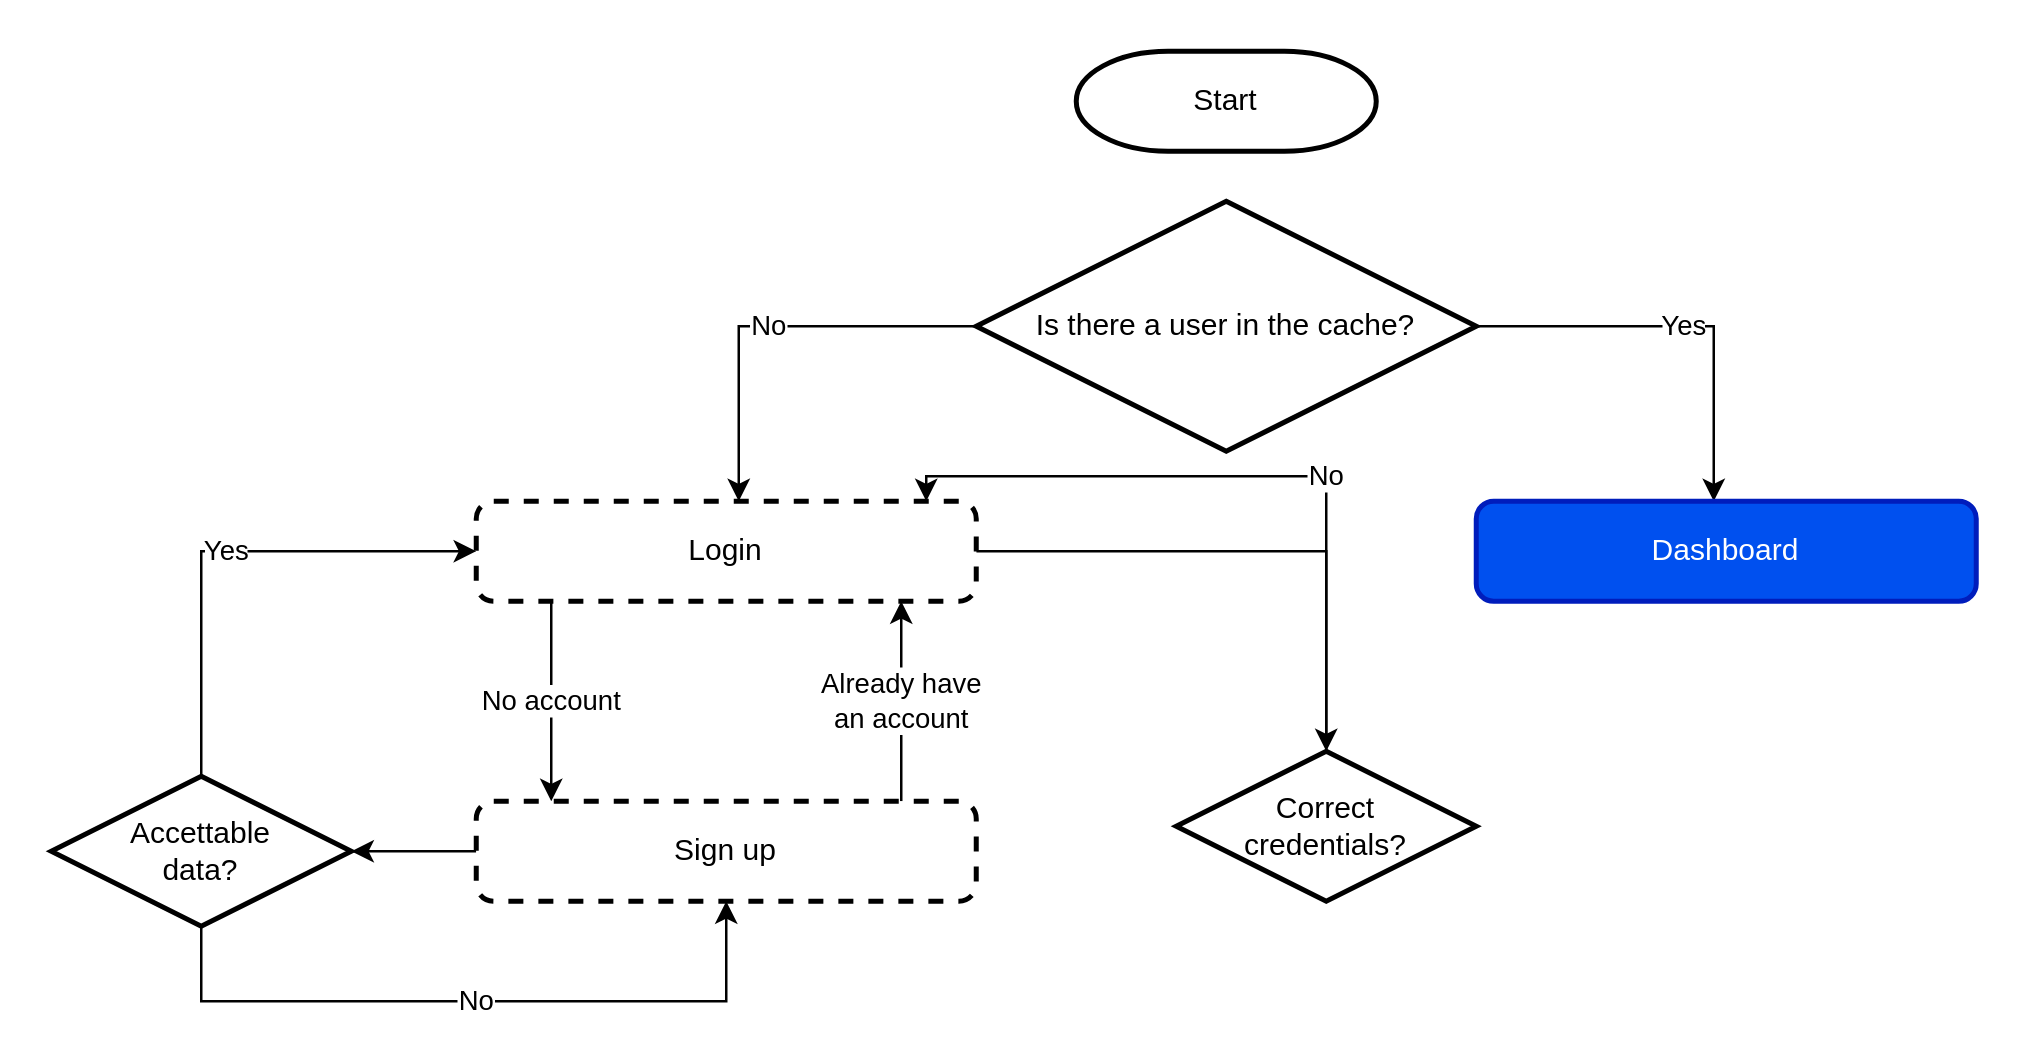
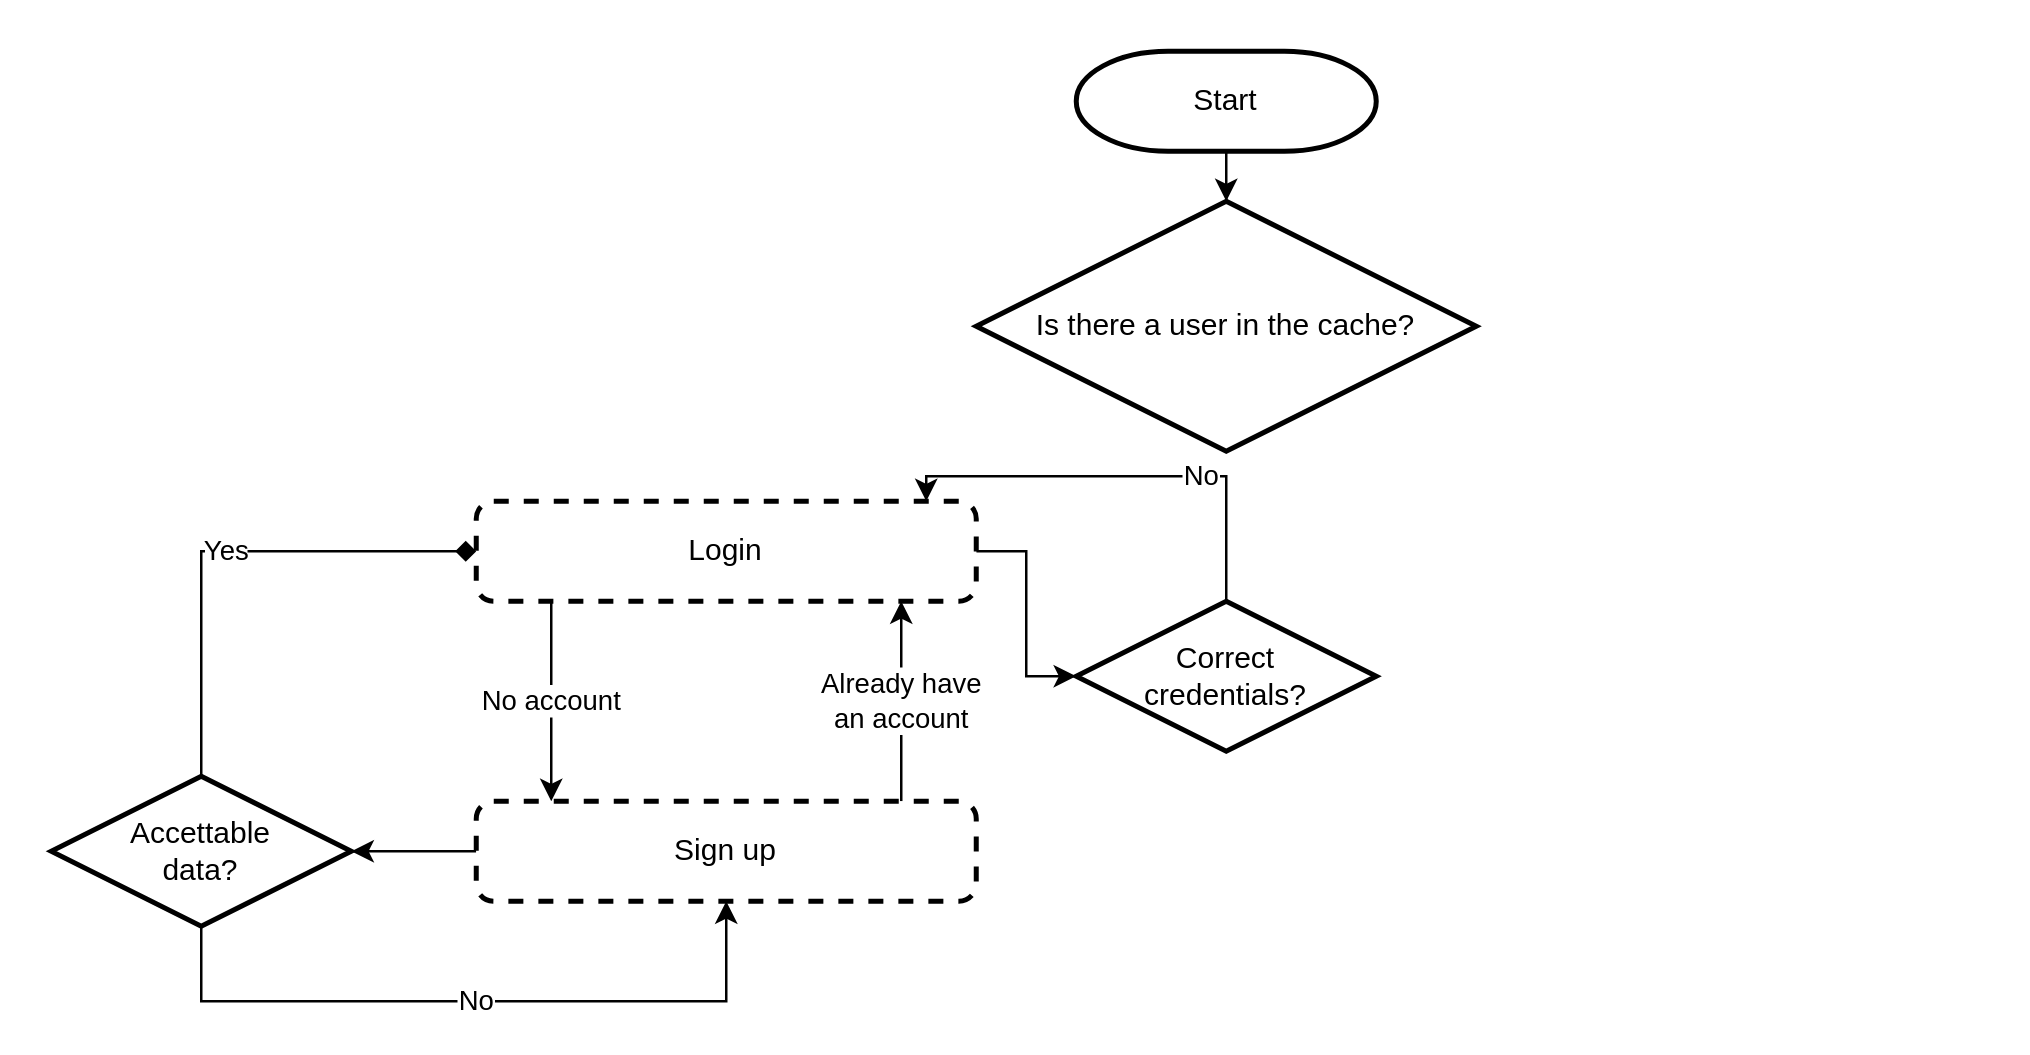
+ <mxCell id="2" value="" style="edgeStyle=orthogonalEdgeStyle;rounded=0;orthogonalLoop=1;jettySize=auto;html=1;" parent="1" source="3" target="9" edge="1"><mxGeometry relative="1" as="geometry" /></mxCell>
- <mxCell id="7" value="No" style="edgeStyle=orthogonalEdgeStyle;rounded=0;orthogonalLoop=1;jettySize=auto;html=1;" parent="1" source="9" target="6" edge="1"><mxGeometry relative="1" as="geometry"><Array as="points"><mxPoint x="295" y="130" /></Array></mxGeometry></mxCell>
- <mxCell id="8" value="Yes" style="edgeStyle=orthogonalEdgeStyle;rounded=0;orthogonalLoop=1;jettySize=auto;html=1;" parent="1" source="9" target="10" edge="1"><mxGeometry relative="1" as="geometry"><Array as="points"><mxPoint x="685" y="130" /></Array></mxGeometry></mxCell>
- <mxCell id="14" value="Yes" style="edgeStyle=orthogonalEdgeStyle;rounded=0;orthogonalLoop=1;jettySize=auto;html=1;exitX=0.5;exitY=0;exitDx=0;exitDy=0;exitPerimeter=0;entryX=0;entryY=0.5;entryDx=0;entryDy=0;" parent="1" source="16" target="6" edge="1"><mxGeometry relative="1" as="geometry" /></mxCell>
+ <mxCell id="14" value="Yes" style="edgeStyle=orthogonalEdgeStyle;rounded=0;orthogonalLoop=1;jettySize=auto;html=1;exitX=0.5;exitY=0;exitDx=0;exitDy=0;exitPerimeter=0;entryX=0;entryY=0.5;entryDx=0;entryDy=0;endArrow=diamond;" parent="1" source="16" target="6" edge="1"><mxGeometry relative="1" as="geometry" /></mxCell>
- <mxCell id="10" value="Dashboard" style="rounded=1;whiteSpace=wrap;html=1;absoluteArcSize=1;arcSize=14;strokeWidth=2;fillColor=#0050ef;fontColor=#ffffff;strokeColor=#001DBC;" parent="1" vertex="1"><mxGeometry x="590" y="200" width="200" height="40" as="geometry" /></mxCell>
- <mxCell id="18" value="Correct&lt;br&gt;credentials?" style="strokeWidth=2;html=1;shape=mxgraph.flowchart.decision;whiteSpace=wrap;" parent="1" vertex="1"><mxGeometry x="470" y="300" width="120" height="60" as="geometry" /></mxCell>
+ <mxCell id="18" value="Correct&lt;br&gt;credentials?" style="strokeWidth=2;html=1;shape=mxgraph.flowchart.decision;whiteSpace=wrap;" parent="1" vertex="1"><mxGeometry x="430" y="240" width="120" height="60" as="geometry" /></mxCell>
